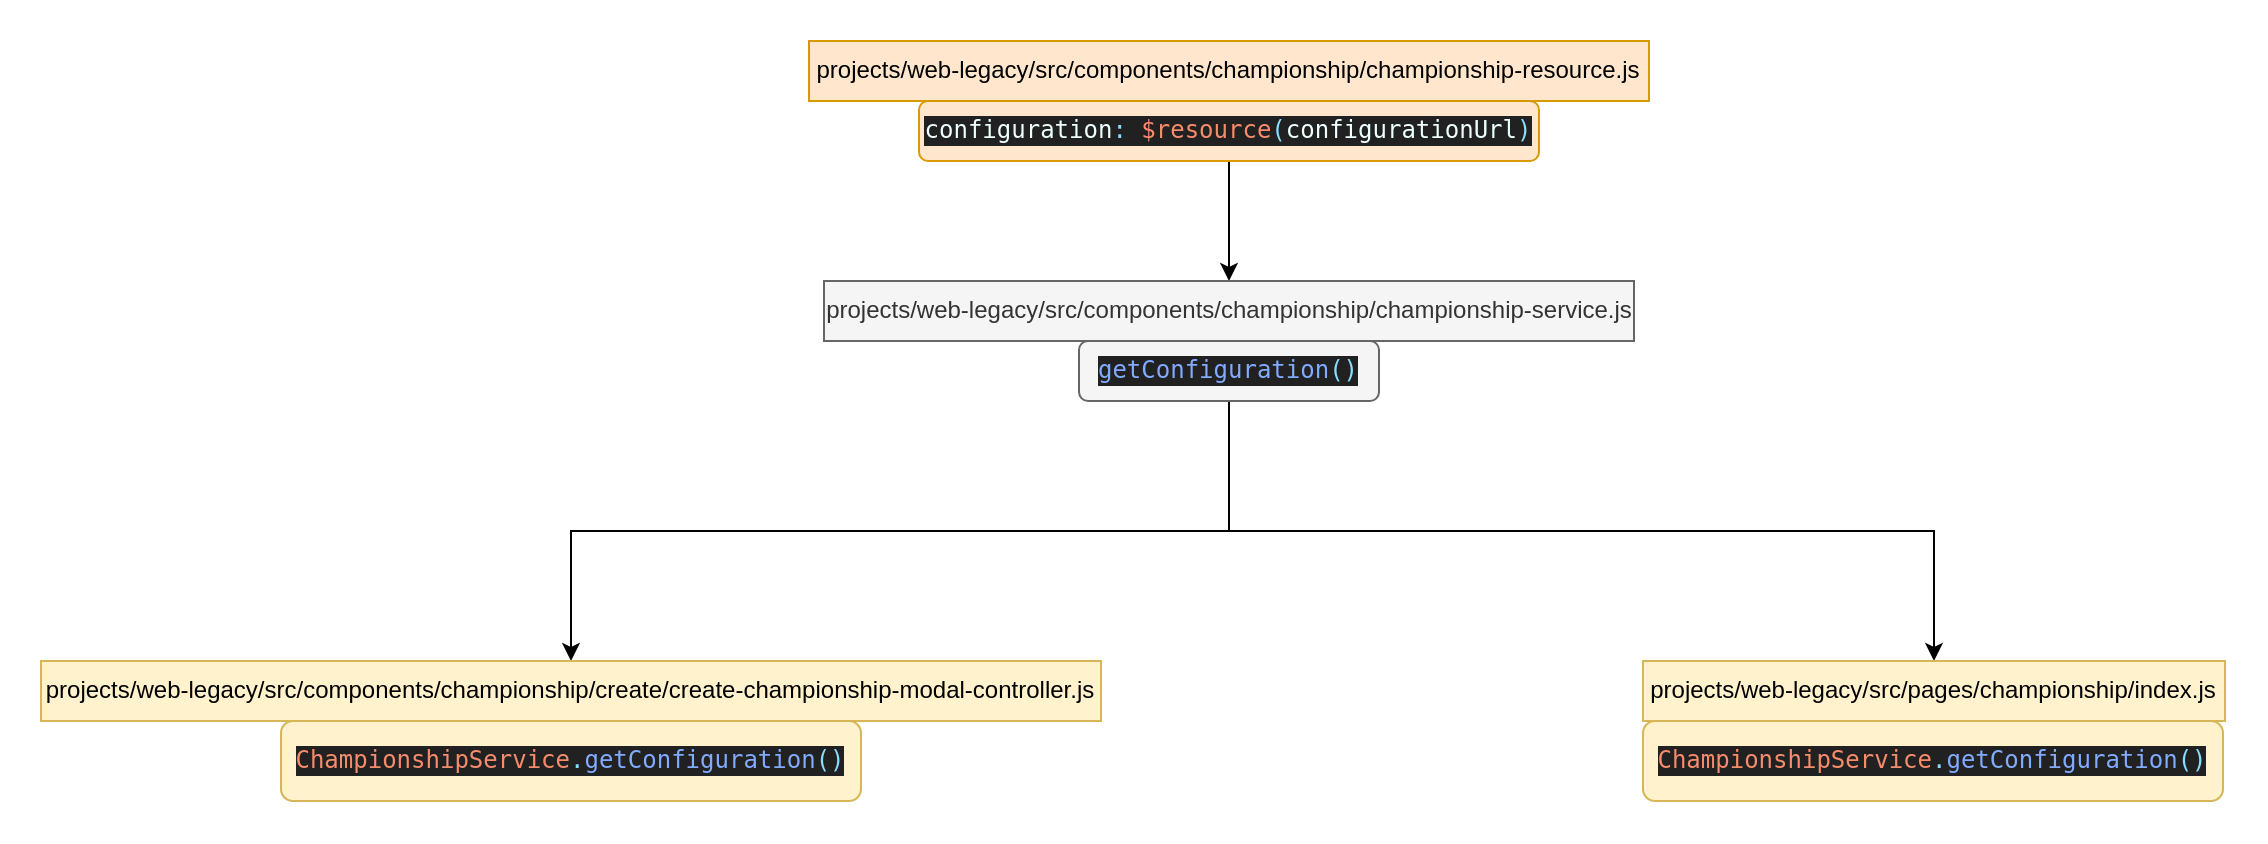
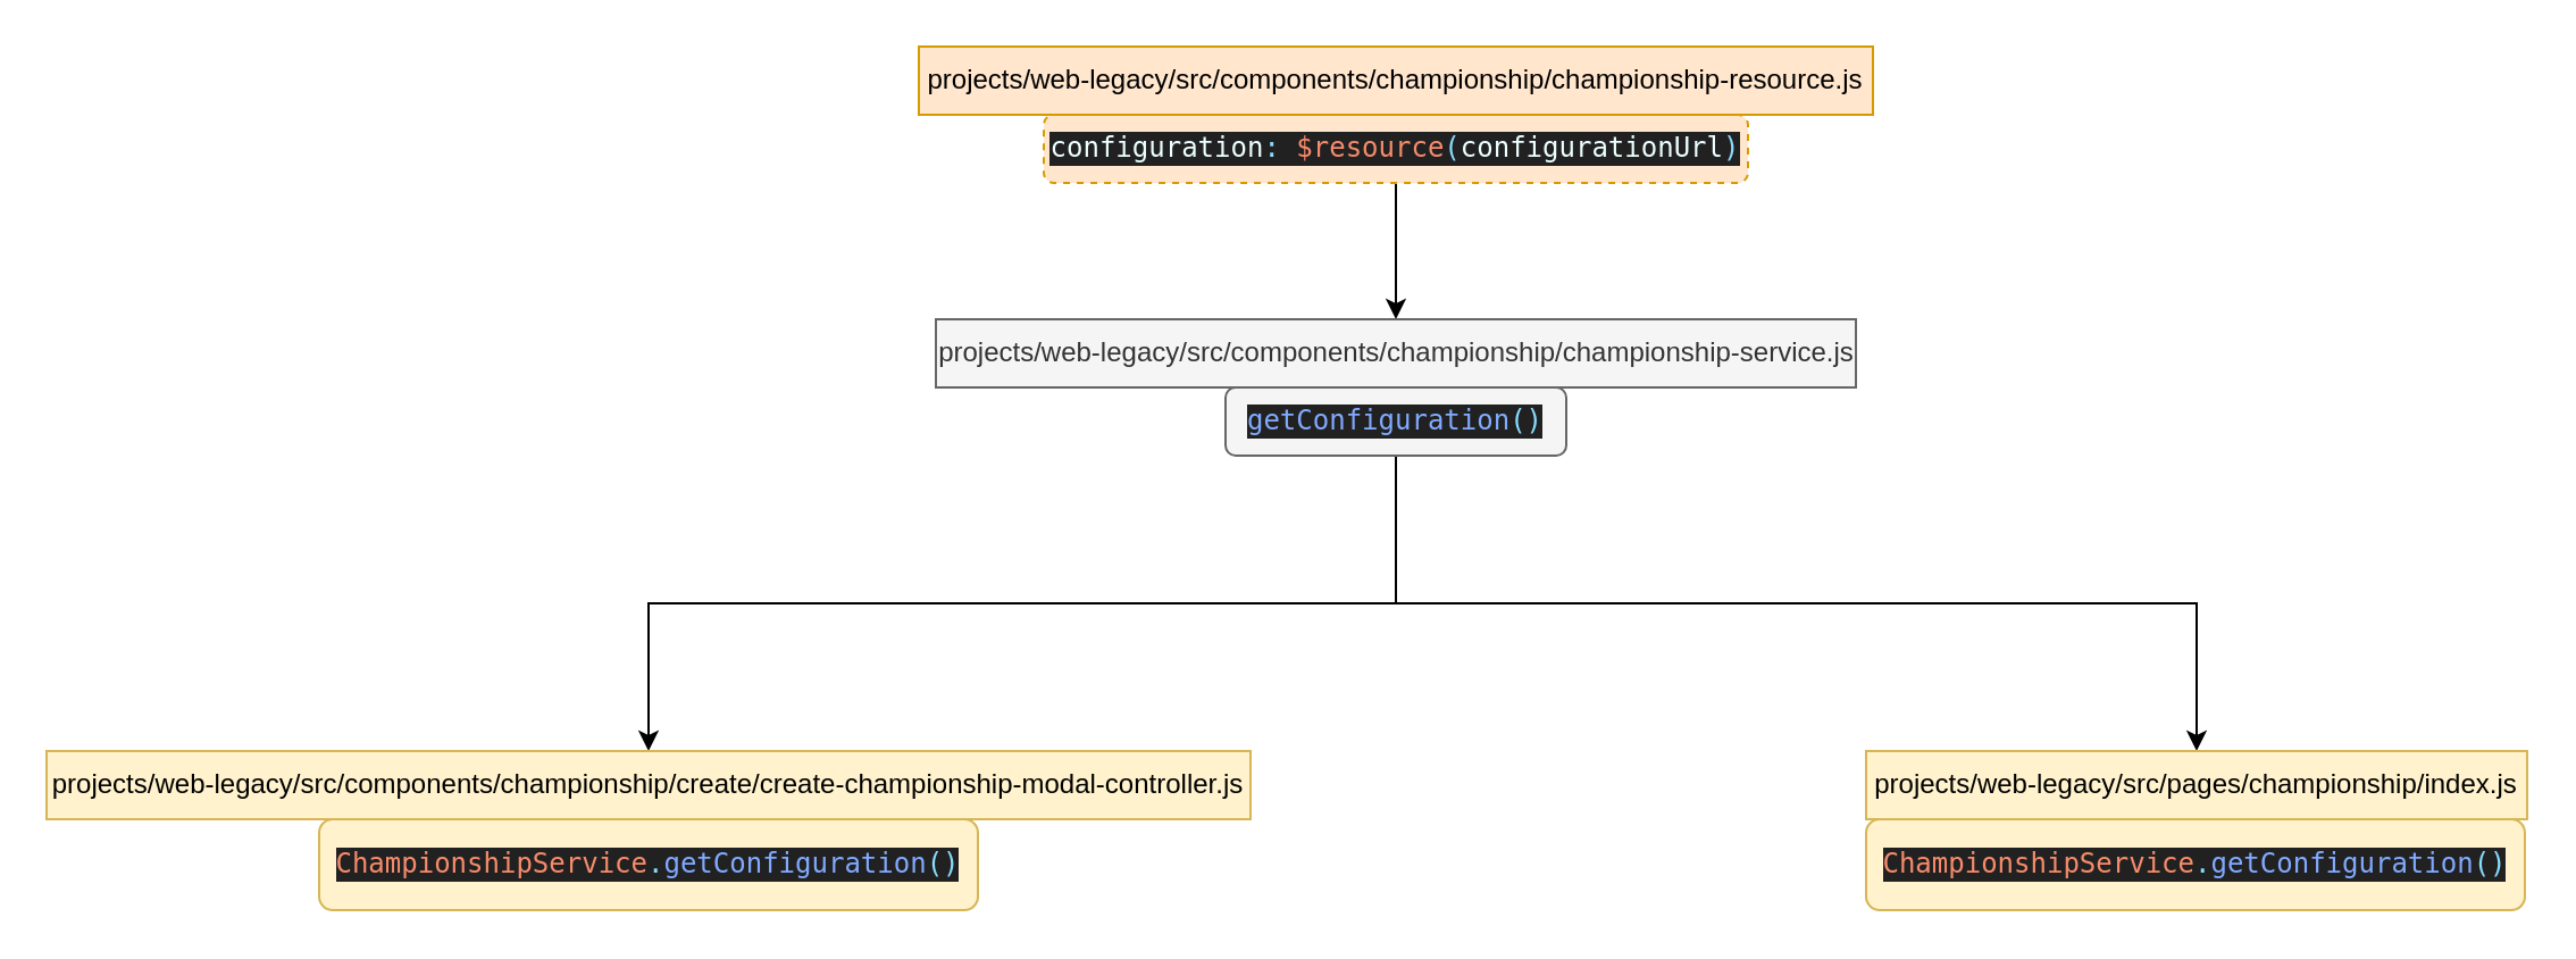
- <mxCell id="3" value="&lt;pre style=&quot;background-color: #212121 ; color: #eeffff ; font-family: &amp;#34;menlo&amp;#34; , monospace ; font-size: 9.0pt&quot;&gt;configuration&lt;span style=&quot;color: #89ddff&quot;&gt;: &lt;/span&gt;&lt;span style=&quot;color: #f78c6c&quot;&gt;$resource&lt;/span&gt;&lt;span style=&quot;color: #89ddff&quot;&gt;(&lt;/span&gt;configurationUrl&lt;span style=&quot;color: #89ddff&quot;&gt;)&lt;/span&gt;&lt;/pre&gt;" style="rounded=1;whiteSpace=wrap;html=1;fillColor=#ffe6cc;strokeColor=#d79b00;" vertex="1" parent="1"><mxGeometry x="459" y="50" width="310" height="30" as="geometry" /></mxCell>
+ <mxCell id="3" value="&lt;pre style=&quot;background-color: #212121 ; color: #eeffff ; font-family: &amp;#34;menlo&amp;#34; , monospace ; font-size: 9.0pt&quot;&gt;configuration&lt;span style=&quot;color: #89ddff&quot;&gt;: &lt;/span&gt;&lt;span style=&quot;color: #f78c6c&quot;&gt;$resource&lt;/span&gt;&lt;span style=&quot;color: #89ddff&quot;&gt;(&lt;/span&gt;configurationUrl&lt;span style=&quot;color: #89ddff&quot;&gt;)&lt;/span&gt;&lt;/pre&gt;" style="rounded=1;whiteSpace=wrap;html=1;fillColor=#ffe6cc;strokeColor=#d79b00;dashed=1;" vertex="1" parent="1"><mxGeometry x="459" y="50" width="310" height="30" as="geometry" /></mxCell>
